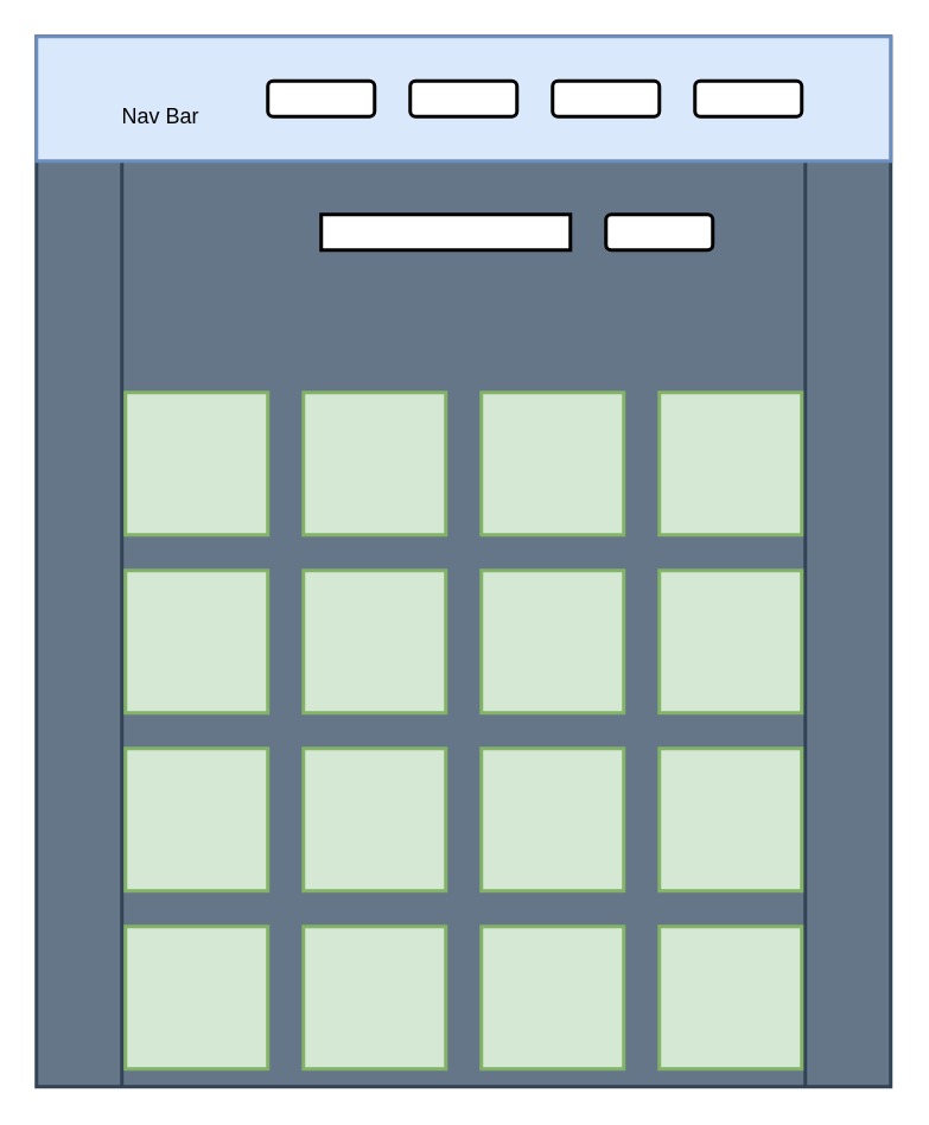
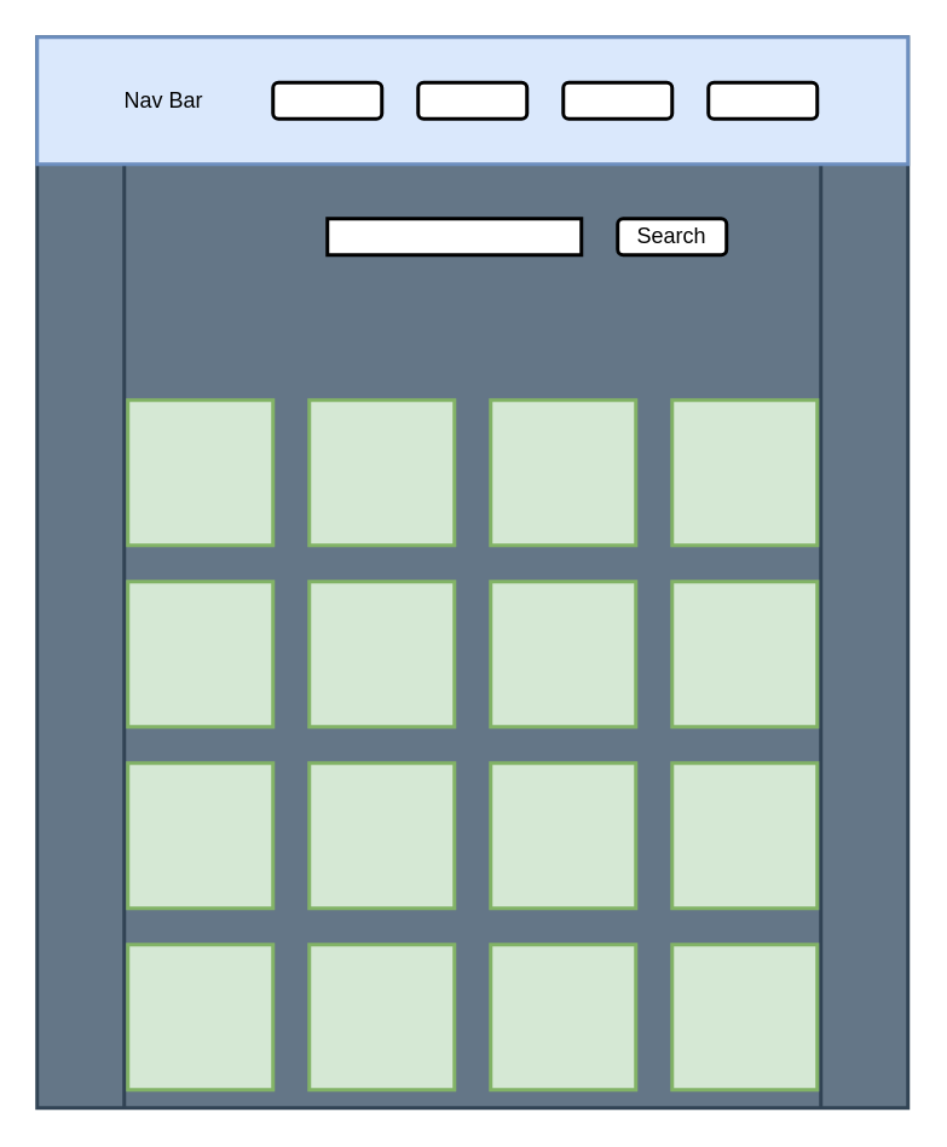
- <mxCell id="27" value="Nav Bar" style="text;html=1;strokeColor=none;fillColor=none;align=center;verticalAlign=middle;whiteSpace=wrap;rounded=0;" parent="1" vertex="1"><mxGeometry x="60" y="55" width="60" height="20" as="geometry" /></mxCell>
+ <mxCell id="27" value="Nav Bar" style="text;html=1;strokeColor=none;fillColor=none;align=center;verticalAlign=middle;whiteSpace=wrap;rounded=0;" parent="1" vertex="1"><mxGeometry x="60" y="45" width="60" height="20" as="geometry" /></mxCell>
+ <mxCell id="4" value="Search" style="text;html=1;strokeColor=none;fillColor=none;align=center;verticalAlign=middle;whiteSpace=wrap;rounded=0;" parent="1" vertex="1"><mxGeometry x="340" y="120" width="60" height="20" as="geometry" /></mxCell>
